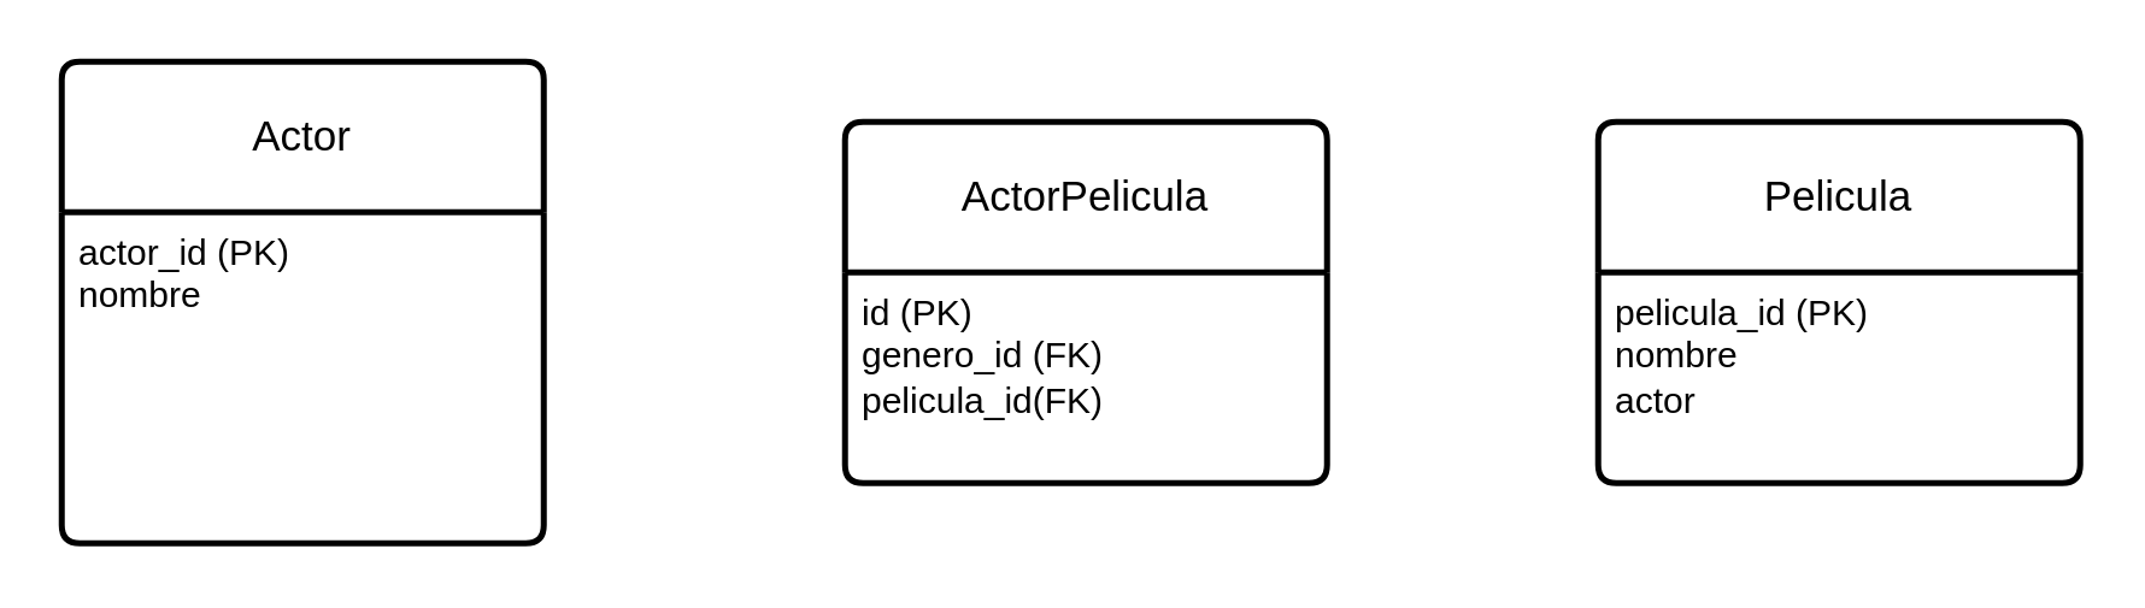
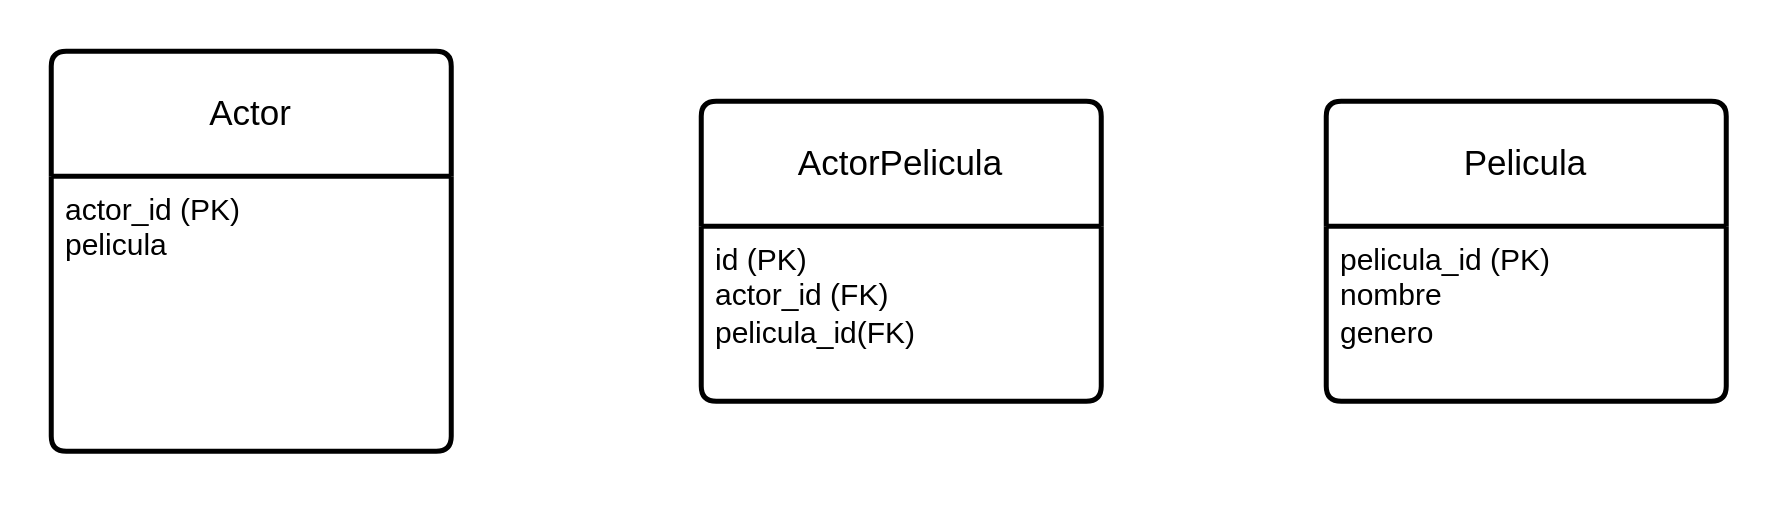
- <mxCell id="3" value="&lt;div&gt;actor_id (PK)&lt;/div&gt;nombre" style="align=left;strokeColor=none;fillColor=none;spacingLeft=4;fontSize=12;verticalAlign=top;resizable=0;rotatable=0;part=1;html=1;" parent="2" vertex="1"><mxGeometry y="50" width="160" height="110" as="geometry" /></mxCell>
+ <mxCell id="3" value="&lt;div&gt;actor_id (PK)&lt;/div&gt;pelicula" style="align=left;strokeColor=none;fillColor=none;spacingLeft=4;fontSize=12;verticalAlign=top;resizable=0;rotatable=0;part=1;html=1;" parent="2" vertex="1"><mxGeometry y="50" width="160" height="110" as="geometry" /></mxCell>
- <mxCell id="5" value="&lt;div&gt;id (PK)&lt;br&gt;&lt;/div&gt;&lt;div&gt;genero_id (FK)&lt;/div&gt;&lt;div&gt;pelicula_id(FK)&lt;br&gt;&lt;/div&gt;" style="align=left;strokeColor=none;fillColor=none;spacingLeft=4;fontSize=12;verticalAlign=top;resizable=0;rotatable=0;part=1;html=1;" parent="4" vertex="1"><mxGeometry y="50" width="160" height="70" as="geometry" /></mxCell>
+ <mxCell id="5" value="&lt;div&gt;id (PK)&lt;br&gt;&lt;/div&gt;&lt;div&gt;actor_id (FK)&lt;/div&gt;&lt;div&gt;pelicula_id(FK)&lt;br&gt;&lt;/div&gt;" style="align=left;strokeColor=none;fillColor=none;spacingLeft=4;fontSize=12;verticalAlign=top;resizable=0;rotatable=0;part=1;html=1;" parent="4" vertex="1"><mxGeometry y="50" width="160" height="70" as="geometry" /></mxCell>
- <mxCell id="7" value="&lt;div&gt;pelicula_id (PK)&lt;/div&gt;&lt;div&gt;nombre&lt;/div&gt;&lt;div&gt;actor&lt;br&gt;&lt;/div&gt;" style="align=left;strokeColor=none;fillColor=none;spacingLeft=4;fontSize=12;verticalAlign=top;resizable=0;rotatable=0;part=1;html=1;" parent="6" vertex="1"><mxGeometry y="50" width="160" height="70" as="geometry" /></mxCell>
+ <mxCell id="7" value="&lt;div&gt;pelicula_id (PK)&lt;/div&gt;&lt;div&gt;nombre&lt;/div&gt;&lt;div&gt;genero&lt;br&gt;&lt;/div&gt;" style="align=left;strokeColor=none;fillColor=none;spacingLeft=4;fontSize=12;verticalAlign=top;resizable=0;rotatable=0;part=1;html=1;" parent="6" vertex="1"><mxGeometry y="50" width="160" height="70" as="geometry" /></mxCell>
